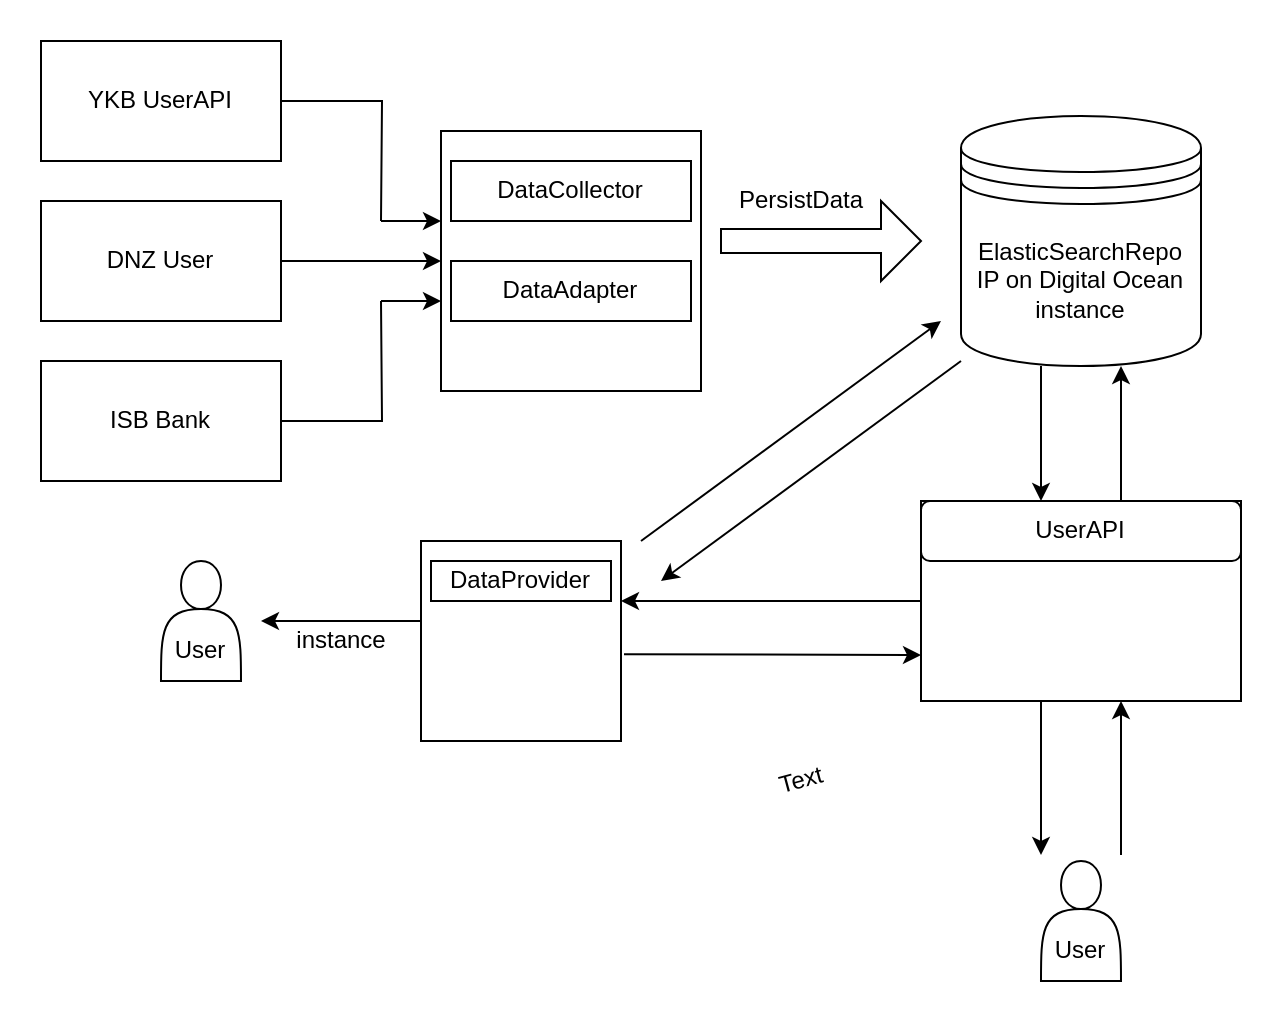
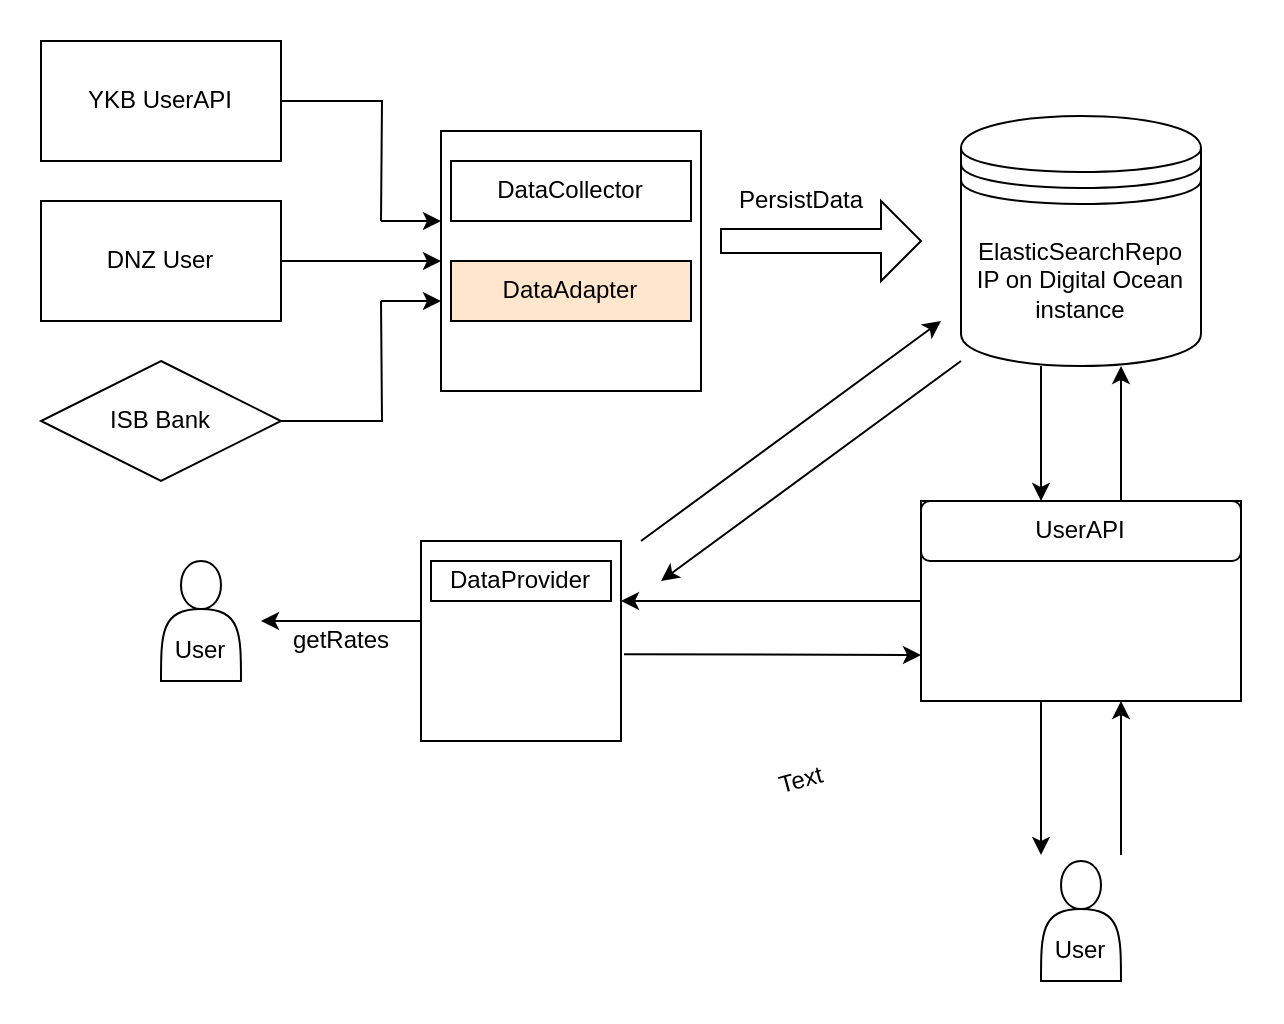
- <mxCell id="13" value="DataAdapter" style="rounded=0;whiteSpace=wrap;html=1;" vertex="1" parent="1"><mxGeometry x="225" y="130" width="120" height="30" as="geometry" /></mxCell>
+ <mxCell id="13" value="DataAdapter" style="rounded=0;whiteSpace=wrap;html=1;fillColor=#ffe6cc;" vertex="1" parent="1"><mxGeometry x="225" y="130" width="120" height="30" as="geometry" /></mxCell>
- <mxCell id="7" value="ISB Bank" style="rounded=0;whiteSpace=wrap;html=1;" vertex="1" parent="1"><mxGeometry x="20" y="180" width="120" height="60" as="geometry" /></mxCell>
+ <mxCell id="7" value="ISB Bank" style="rhombus;whiteSpace=wrap;html=1;" vertex="1" parent="1"><mxGeometry x="20" y="180" width="120" height="60" as="geometry" /></mxCell>
- <mxCell id="29" value="instance" style="text;html=1;align=center;verticalAlign=middle;resizable=0;points=[];autosize=1;" vertex="1" parent="1"><mxGeometry x="140" y="310" width="60" height="20" as="geometry" /></mxCell>
+ <mxCell id="29" value="getRates" style="text;html=1;align=center;verticalAlign=middle;resizable=0;points=[];autosize=1;" vertex="1" parent="1"><mxGeometry x="140" y="310" width="60" height="20" as="geometry" /></mxCell>
